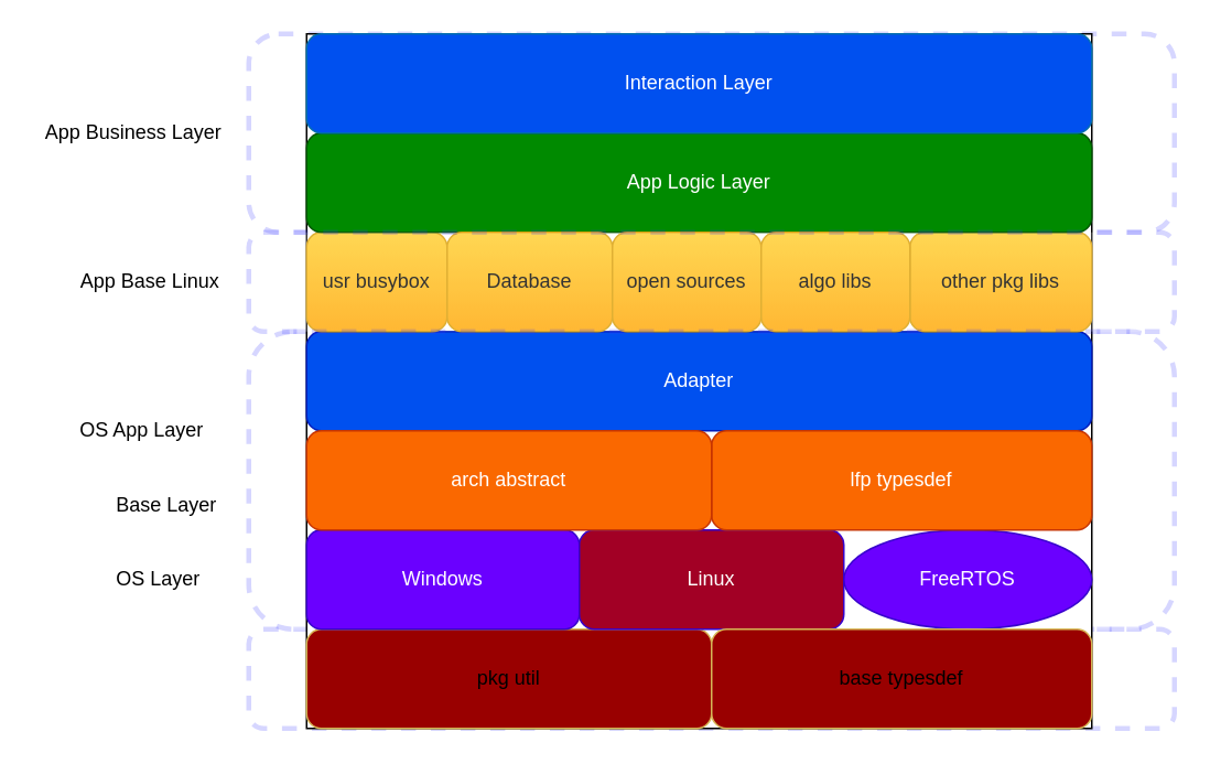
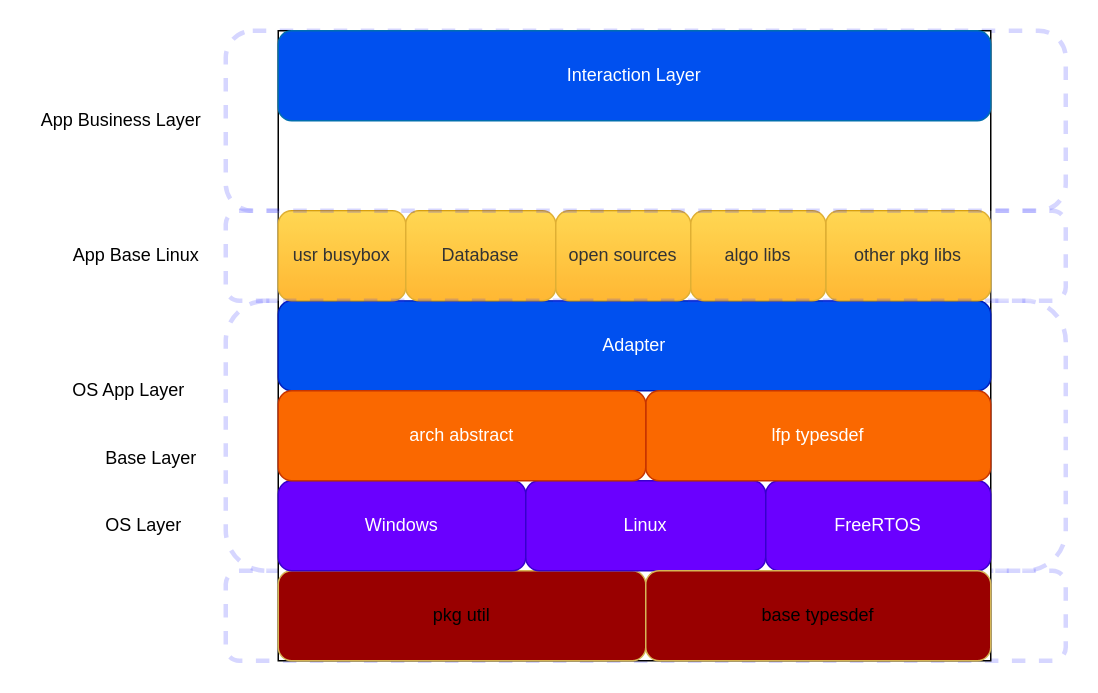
- <mxCell id="17" value="App Logic Layer" style="rounded=1;whiteSpace=wrap;html=1;glass=0;strokeColor=#005700;fillColor=#008a00;fontColor=#ffffff;" parent="1" vertex="1"><mxGeometry x="185" y="80" width="475" height="60" as="geometry" /></mxCell>
- <mxCell id="10" value="Linux" style="rounded=1;whiteSpace=wrap;html=1;glass=0;fillColor=#a20025;strokeColor=#3700CC;fontColor=#ffffff;" parent="1" vertex="1"><mxGeometry x="350" y="320" width="160" height="60" as="geometry" /></mxCell>
+ <mxCell id="10" value="Linux" style="rounded=1;whiteSpace=wrap;html=1;glass=0;fillColor=#6a00ff;strokeColor=#3700CC;fontColor=#ffffff;" parent="1" vertex="1"><mxGeometry x="350" y="320" width="160" height="60" as="geometry" /></mxCell>
- <mxCell id="11" value="FreeRTOS" style="ellipse;whiteSpace=wrap;html=1;glass=0;fillColor=#6a00ff;strokeColor=#3700CC;fontColor=#ffffff;" parent="1" vertex="1"><mxGeometry x="510" y="320" width="150" height="60" as="geometry" /></mxCell>
+ <mxCell id="11" value="FreeRTOS" style="rounded=1;whiteSpace=wrap;html=1;glass=0;fillColor=#6a00ff;strokeColor=#3700CC;fontColor=#ffffff;" parent="1" vertex="1"><mxGeometry x="510" y="320" width="150" height="60" as="geometry" /></mxCell>
